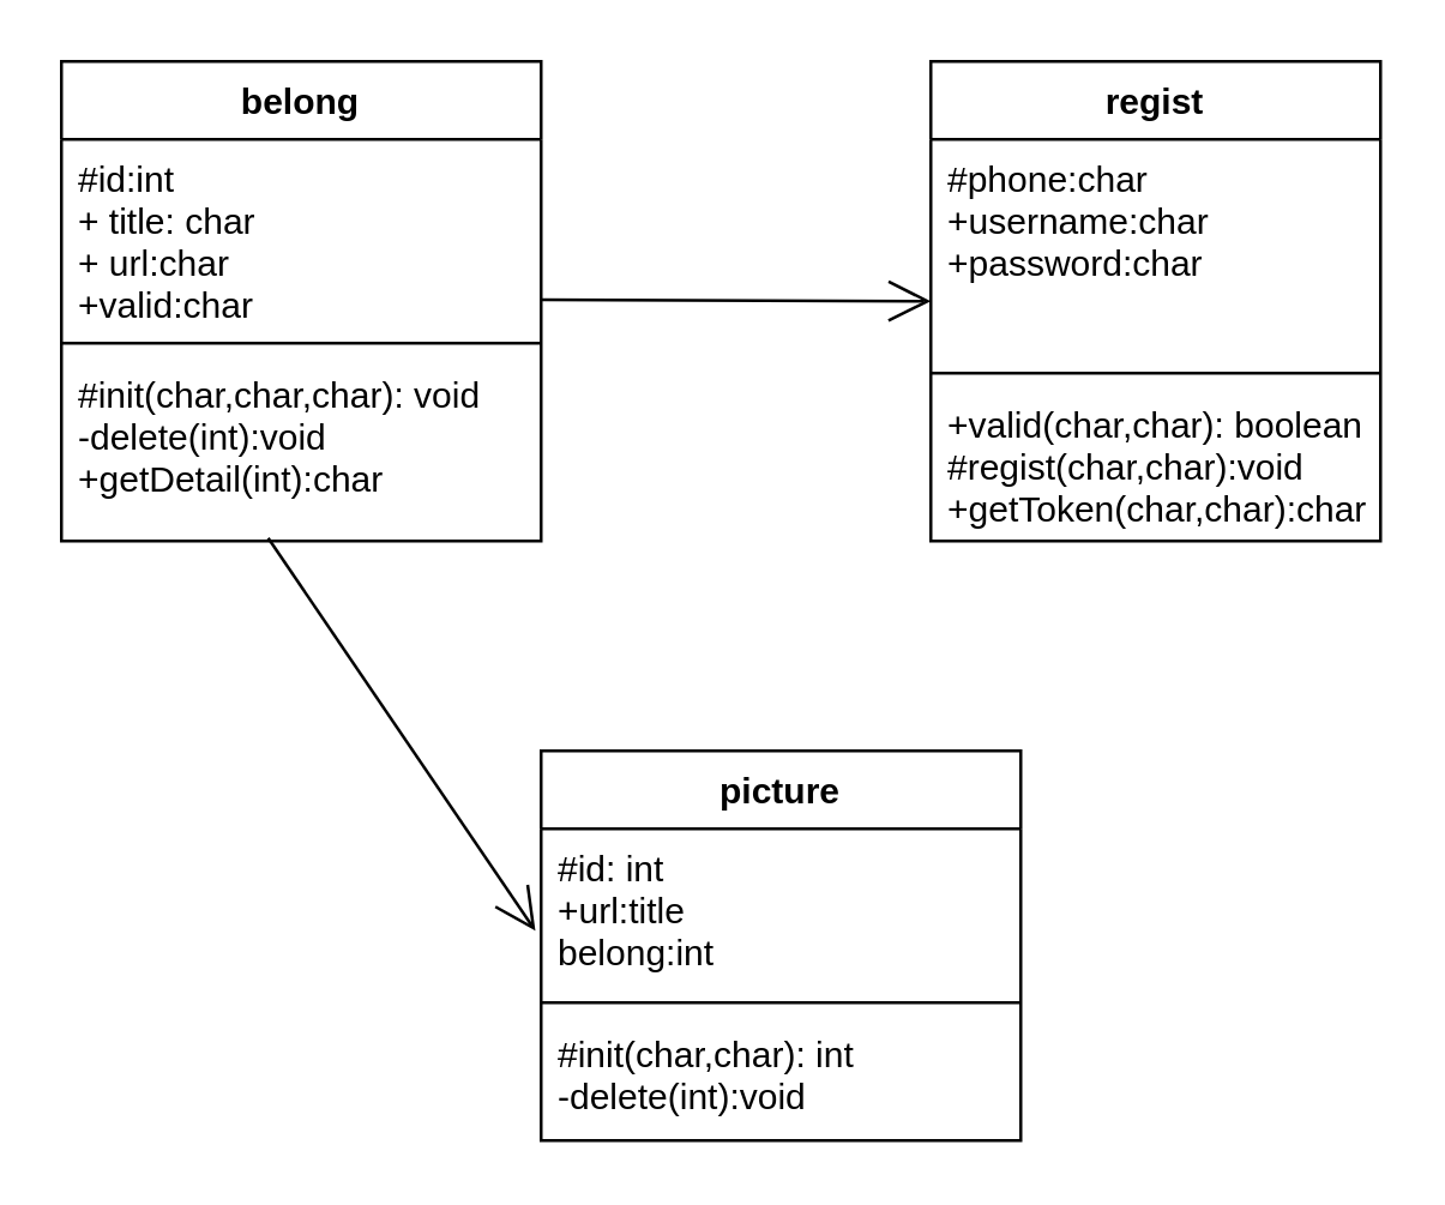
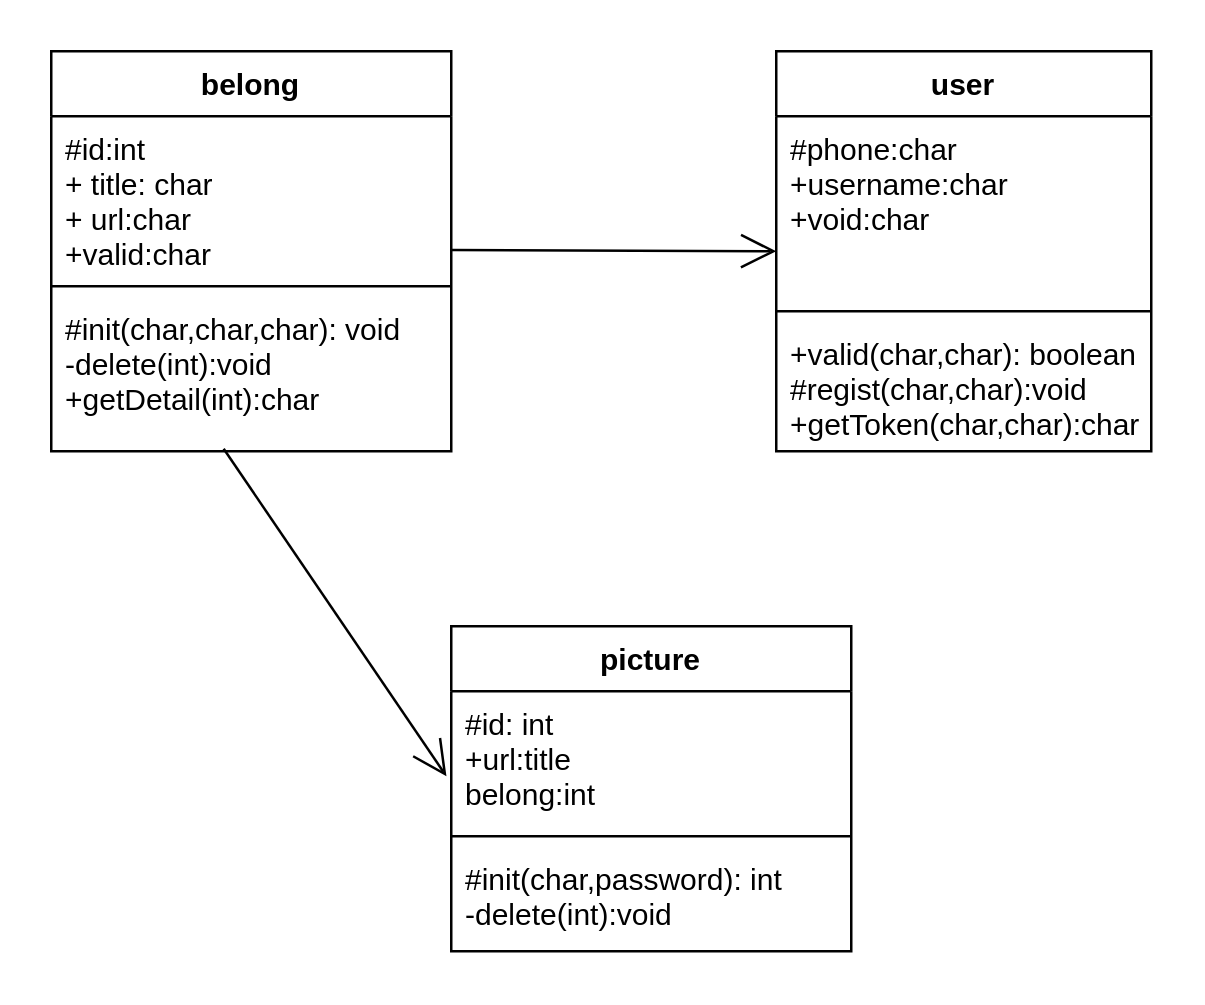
- <mxCell id="6" value="regist" style="swimlane;fontStyle=1;align=center;verticalAlign=top;childLayout=stackLayout;horizontal=1;startSize=26;horizontalStack=0;resizeParent=1;resizeParentMax=0;resizeLast=0;collapsible=1;marginBottom=0;" vertex="1" parent="1"><mxGeometry x="310" y="20" width="150" height="160" as="geometry" /></mxCell>
+ <mxCell id="6" value="user" style="swimlane;fontStyle=1;align=center;verticalAlign=top;childLayout=stackLayout;horizontal=1;startSize=26;horizontalStack=0;resizeParent=1;resizeParentMax=0;resizeLast=0;collapsible=1;marginBottom=0;" vertex="1" parent="1"><mxGeometry x="310" y="20" width="150" height="160" as="geometry" /></mxCell>
- <mxCell id="7" value="#phone:char&#10;+username:char&#10;+password:char" style="text;strokeColor=none;fillColor=none;align=left;verticalAlign=top;spacingLeft=4;spacingRight=4;overflow=hidden;rotatable=0;points=[[0,0.5],[1,0.5]];portConstraint=eastwest;" vertex="1" parent="6"><mxGeometry y="26" width="150" height="74" as="geometry" /></mxCell>
+ <mxCell id="7" value="#phone:char&#10;+username:char&#10;+void:char" style="text;strokeColor=none;fillColor=none;align=left;verticalAlign=top;spacingLeft=4;spacingRight=4;overflow=hidden;rotatable=0;points=[[0,0.5],[1,0.5]];portConstraint=eastwest;" vertex="1" parent="6"><mxGeometry y="26" width="150" height="74" as="geometry" /></mxCell>
- <mxCell id="14" value="#init(char,char): int&#10;-delete(int):void" style="text;strokeColor=none;fillColor=none;align=left;verticalAlign=top;spacingLeft=4;spacingRight=4;overflow=hidden;rotatable=0;points=[[0,0.5],[1,0.5]];portConstraint=eastwest;" vertex="1" parent="11"><mxGeometry y="88" width="160" height="42" as="geometry" /></mxCell>
+ <mxCell id="14" value="#init(char,password): int&#10;-delete(int):void" style="text;strokeColor=none;fillColor=none;align=left;verticalAlign=top;spacingLeft=4;spacingRight=4;overflow=hidden;rotatable=0;points=[[0,0.5],[1,0.5]];portConstraint=eastwest;" vertex="1" parent="11"><mxGeometry y="88" width="160" height="42" as="geometry" /></mxCell>
